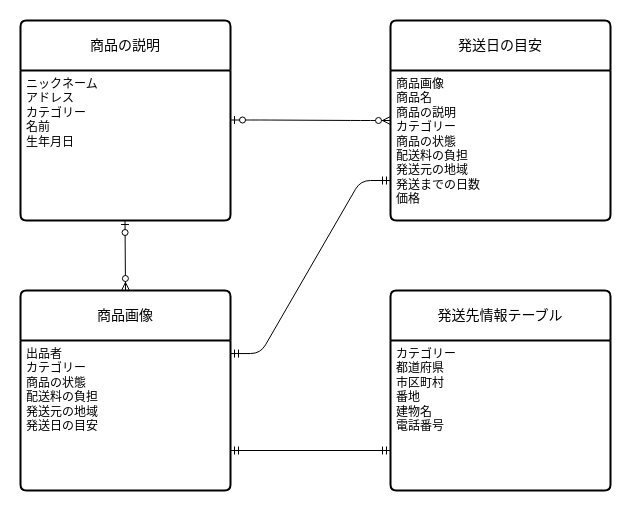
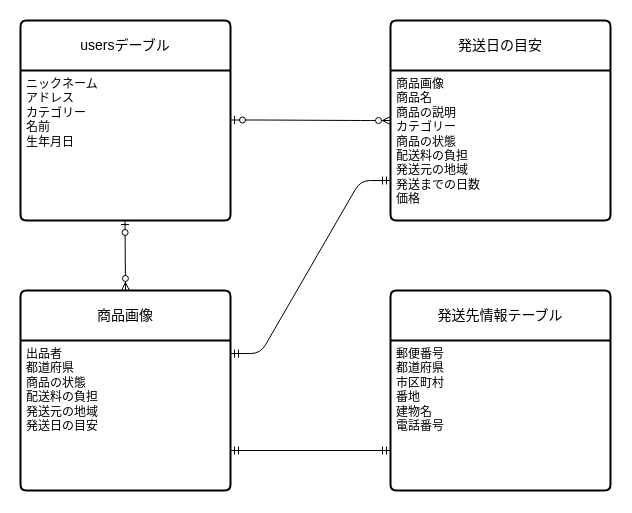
- <mxCell id="2" value="商品の説明" style="swimlane;childLayout=stackLayout;horizontal=1;startSize=50;horizontalStack=0;rounded=1;fontSize=14;fontStyle=0;strokeWidth=2;resizeParent=0;resizeLast=1;shadow=0;dashed=0;align=center;arcSize=4;whiteSpace=wrap;html=1;" parent="1" vertex="1"><mxGeometry x="20" y="20" width="210" height="200" as="geometry" /></mxCell>
+ <mxCell id="2" value="usersデーブル" style="swimlane;childLayout=stackLayout;horizontal=1;startSize=50;horizontalStack=0;rounded=1;fontSize=14;fontStyle=0;strokeWidth=2;resizeParent=0;resizeLast=1;shadow=0;dashed=0;align=center;arcSize=4;whiteSpace=wrap;html=1;" parent="1" vertex="1"><mxGeometry x="20" y="20" width="210" height="200" as="geometry" /></mxCell>
- <mxCell id="9" value="出品者&lt;div&gt;カテゴリー&lt;/div&gt;&lt;div&gt;商品の状態&lt;/div&gt;&lt;div&gt;配送料の負担&lt;/div&gt;&lt;div&gt;発送元の地域&lt;/div&gt;&lt;div&gt;発送日の目安&lt;/div&gt;" style="align=left;strokeColor=none;fillColor=none;spacingLeft=4;fontSize=12;verticalAlign=top;resizable=0;rotatable=0;part=1;html=1;" parent="7" vertex="1"><mxGeometry y="50" width="210" height="150" as="geometry" /></mxCell>
+ <mxCell id="9" value="出品者&lt;div&gt;都道府県&lt;/div&gt;&lt;div&gt;商品の状態&lt;/div&gt;&lt;div&gt;配送料の負担&lt;/div&gt;&lt;div&gt;発送元の地域&lt;/div&gt;&lt;div&gt;発送日の目安&lt;/div&gt;" style="align=left;strokeColor=none;fillColor=none;spacingLeft=4;fontSize=12;verticalAlign=top;resizable=0;rotatable=0;part=1;html=1;" parent="7" vertex="1"><mxGeometry y="50" width="210" height="150" as="geometry" /></mxCell>
- <mxCell id="11" value="カテゴリー&lt;div&gt;都道府県&lt;/div&gt;&lt;div&gt;市区町村&lt;/div&gt;&lt;div&gt;番地&lt;/div&gt;&lt;div&gt;建物名&lt;/div&gt;&lt;div&gt;電話番号&lt;/div&gt;&lt;div&gt;&lt;br&gt;&lt;/div&gt;" style="align=left;strokeColor=none;fillColor=none;spacingLeft=4;fontSize=12;verticalAlign=top;resizable=0;rotatable=0;part=1;html=1;" parent="10" vertex="1"><mxGeometry y="50" width="220" height="150" as="geometry" /></mxCell>
+ <mxCell id="11" value="郵便番号&lt;div&gt;都道府県&lt;/div&gt;&lt;div&gt;市区町村&lt;/div&gt;&lt;div&gt;番地&lt;/div&gt;&lt;div&gt;建物名&lt;/div&gt;&lt;div&gt;電話番号&lt;/div&gt;&lt;div&gt;&lt;br&gt;&lt;/div&gt;" style="align=left;strokeColor=none;fillColor=none;spacingLeft=4;fontSize=12;verticalAlign=top;resizable=0;rotatable=0;part=1;html=1;" parent="10" vertex="1"><mxGeometry y="50" width="220" height="150" as="geometry" /></mxCell>
